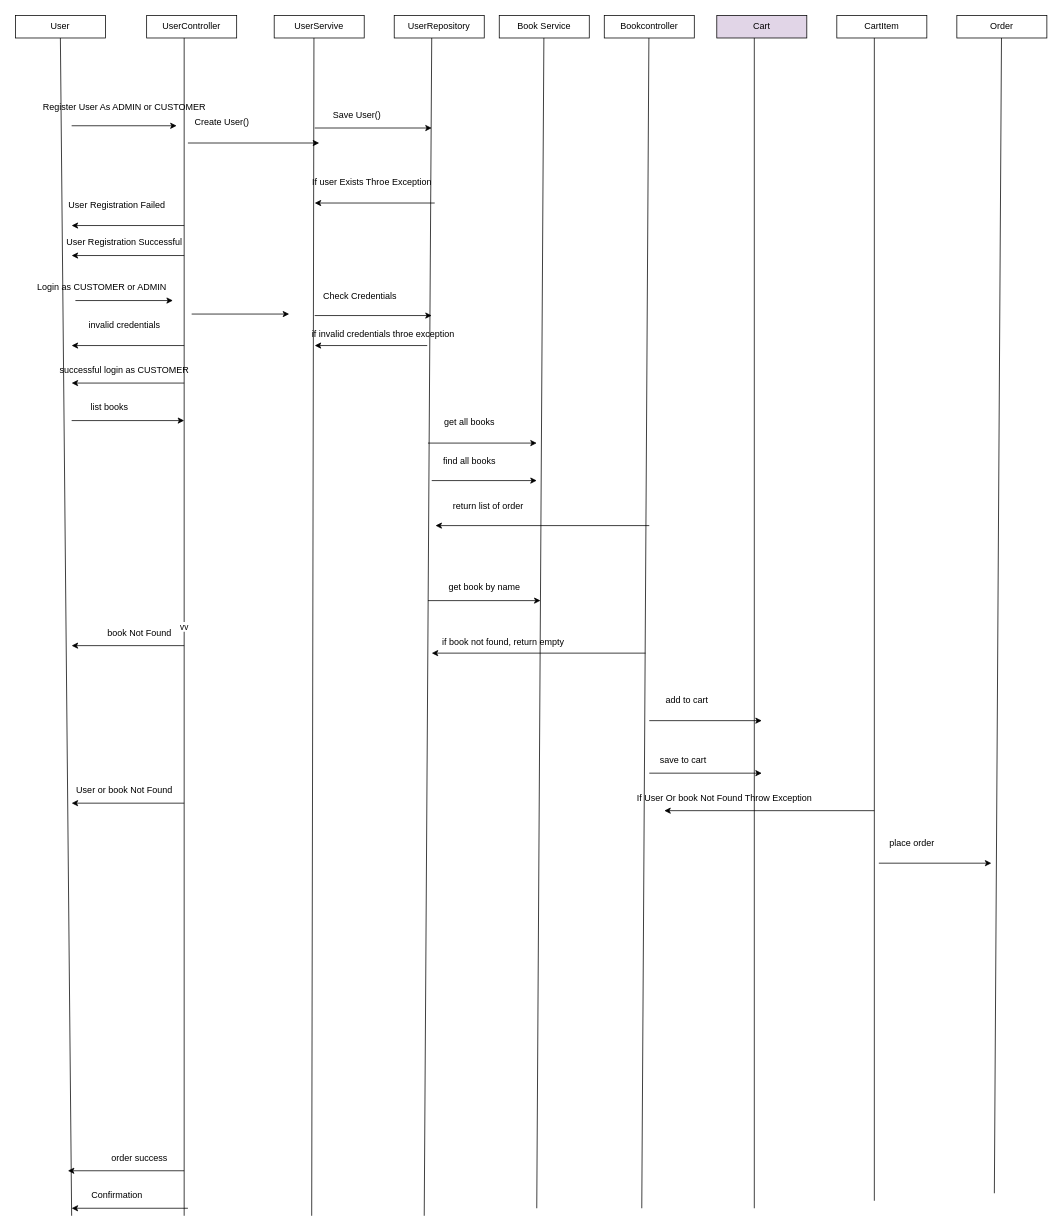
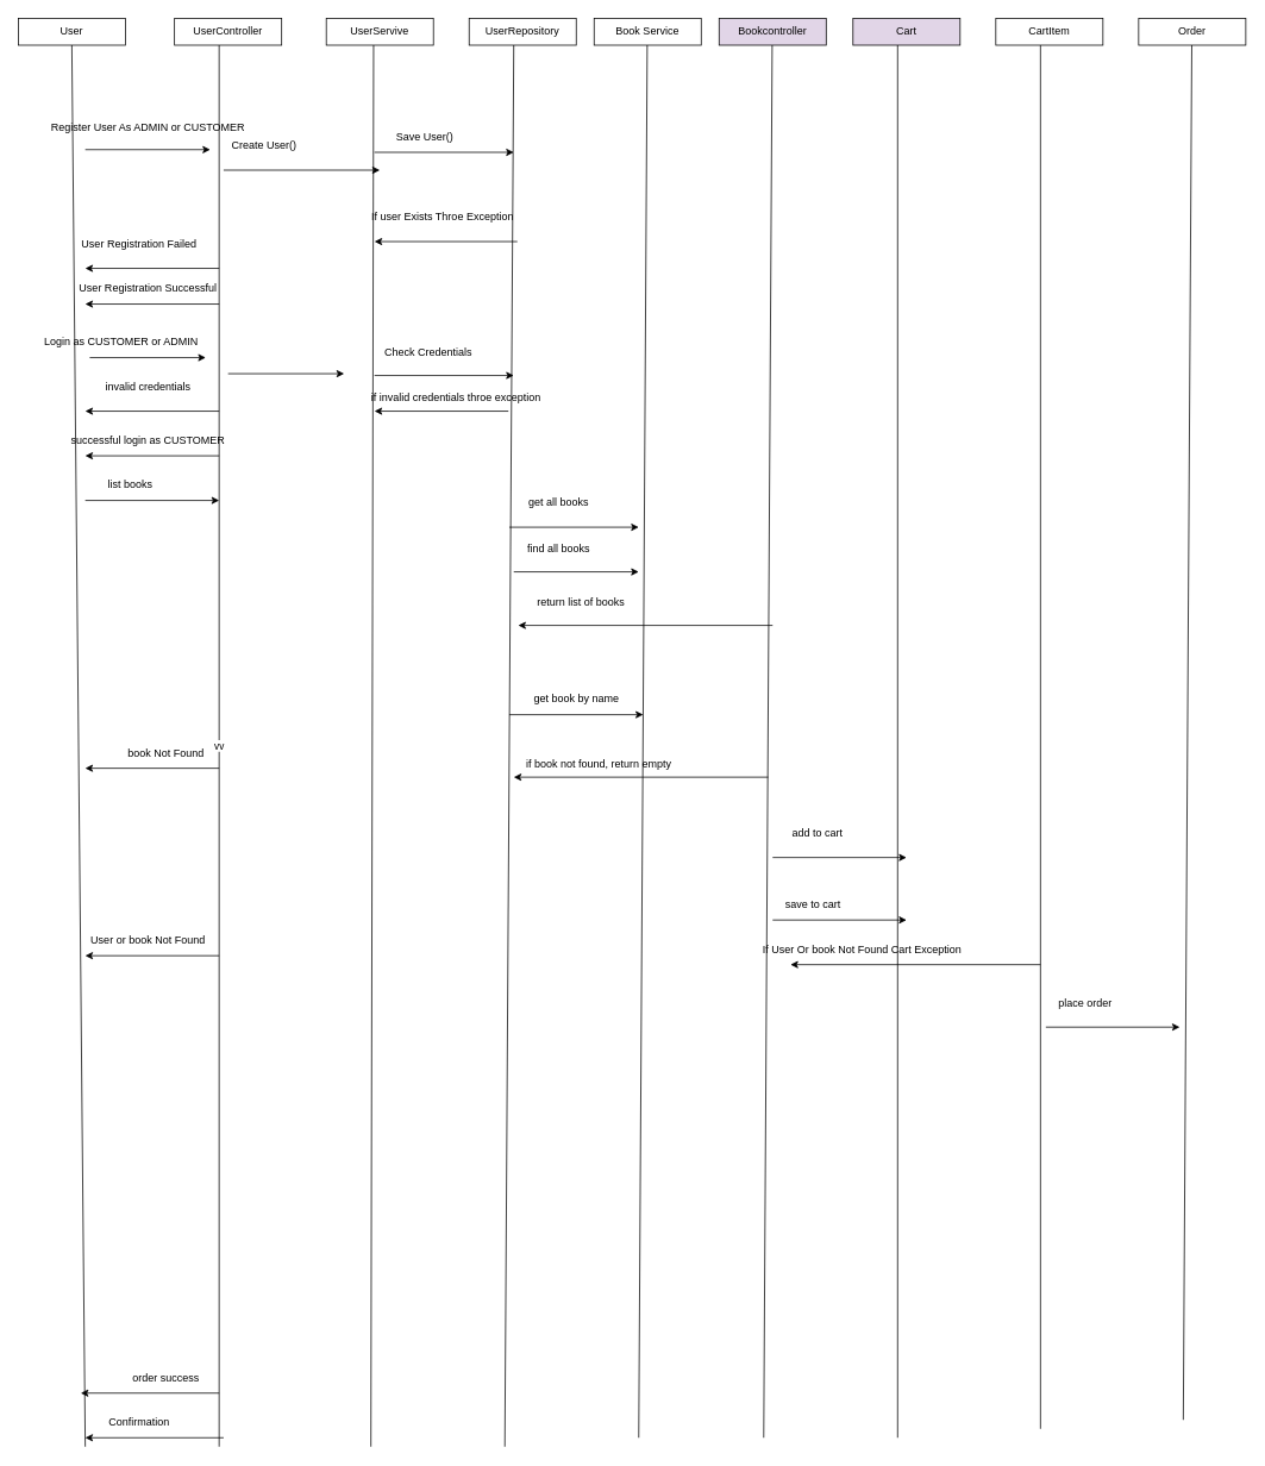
- <mxCell id="7" value="Bookcontroller" style="rounded=0;whiteSpace=wrap;html=1;" parent="1" vertex="1"><mxGeometry x="805" y="20" width="120" height="30" as="geometry" /></mxCell>
+ <mxCell id="7" value="Bookcontroller" style="rounded=0;whiteSpace=wrap;html=1;fillColor=#e1d5e7;" parent="1" vertex="1"><mxGeometry x="805" y="20" width="120" height="30" as="geometry" /></mxCell>
- <mxCell id="44" value="return list of order" style="text;html=1;align=center;verticalAlign=middle;resizable=0;points=[];autosize=1;strokeColor=none;fillColor=none;" parent="1" vertex="1"><mxGeometry x="590" y="660" width="120" height="30" as="geometry" /></mxCell>
+ <mxCell id="44" value="return list of books" style="text;html=1;align=center;verticalAlign=middle;resizable=0;points=[];autosize=1;strokeColor=none;fillColor=none;" parent="1" vertex="1"><mxGeometry x="590" y="660" width="120" height="30" as="geometry" /></mxCell>
- <mxCell id="57" value="If User Or book Not Found Throw Exception" style="text;html=1;align=center;verticalAlign=middle;resizable=0;points=[];autosize=1;strokeColor=none;fillColor=none;" parent="1" vertex="1"><mxGeometry x="835" y="1048" width="260" height="30" as="geometry" /></mxCell>
+ <mxCell id="57" value="If User Or book Not Found Cart Exception" style="text;html=1;align=center;verticalAlign=middle;resizable=0;points=[];autosize=1;strokeColor=none;fillColor=none;" parent="1" vertex="1"><mxGeometry x="835" y="1048" width="260" height="30" as="geometry" /></mxCell>
